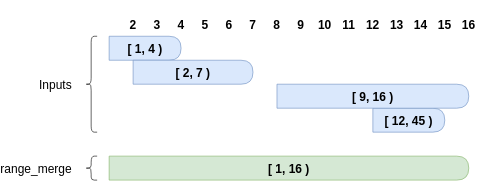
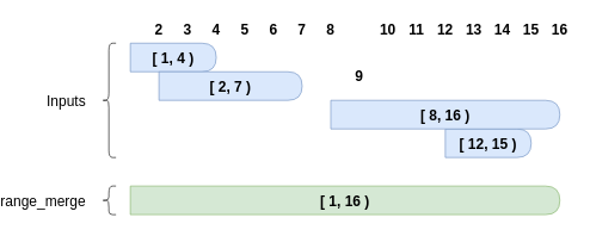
- <mxCell id="9" value="&lt;b&gt;&lt;font style=&quot;font-size: 20px&quot;&gt;9&lt;/font&gt;&lt;/b&gt;" style="text;html=1;strokeColor=none;fillColor=none;align=center;verticalAlign=middle;whiteSpace=wrap;rounded=0;" vertex="1" parent="1"><mxGeometry x="420" y="20" width="40" height="40" as="geometry" /></mxCell>
+ <mxCell id="9" value="&lt;b&gt;&lt;font style=&quot;font-size: 20px&quot;&gt;9&lt;/font&gt;&lt;/b&gt;" style="text;html=1;strokeColor=none;fillColor=none;align=center;verticalAlign=middle;whiteSpace=wrap;rounded=0;" vertex="1" parent="1"><mxGeometry x="420" y="85" width="40" height="40" as="geometry" /></mxCell>
- <mxCell id="20" value="&lt;b&gt;&lt;font style=&quot;font-size: 20px&quot;&gt;[ 9, 16 )&lt;/font&gt;&lt;/b&gt;" style="shape=delay;whiteSpace=wrap;html=1;fillColor=#dae8fc;strokeColor=#6c8ebf;" vertex="1" parent="1"><mxGeometry x="400" y="140" width="320" height="40" as="geometry" /></mxCell>
+ <mxCell id="20" value="&lt;b&gt;&lt;font style=&quot;font-size: 20px&quot;&gt;[ 8, 16 )&lt;/font&gt;&lt;/b&gt;" style="shape=delay;whiteSpace=wrap;html=1;fillColor=#dae8fc;strokeColor=#6c8ebf;" vertex="1" parent="1"><mxGeometry x="400" y="140" width="320" height="40" as="geometry" /></mxCell>
- <mxCell id="19" value="&lt;b&gt;&lt;font style=&quot;font-size: 20px&quot;&gt;[ 12, 45 )&lt;/font&gt;&lt;/b&gt;" style="shape=delay;whiteSpace=wrap;html=1;fillColor=#dae8fc;strokeColor=#6c8ebf;" vertex="1" parent="1"><mxGeometry x="560" y="180" width="120" height="40" as="geometry" /></mxCell>
+ <mxCell id="19" value="&lt;b&gt;&lt;font style=&quot;font-size: 20px&quot;&gt;[ 12, 15 )&lt;/font&gt;&lt;/b&gt;" style="shape=delay;whiteSpace=wrap;html=1;fillColor=#dae8fc;strokeColor=#6c8ebf;" vertex="1" parent="1"><mxGeometry x="560" y="180" width="120" height="40" as="geometry" /></mxCell>
